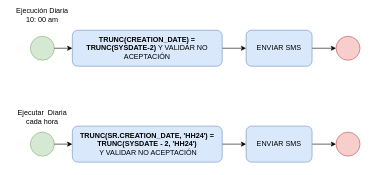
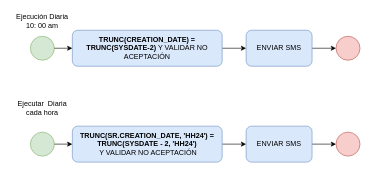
- <mxCell id="6" value="Ejecución Diaria 10: 00 am" style="text;html=1;strokeColor=none;fillColor=none;align=center;verticalAlign=middle;whiteSpace=wrap;rounded=0;" vertex="1" parent="1"><mxGeometry x="20" y="10" width="100" height="30" as="geometry" /></mxCell>
+ <mxCell id="6" value="Ejecución Diaria 10: 00 am" style="text;html=1;strokeColor=none;fillColor=none;align=center;verticalAlign=middle;whiteSpace=wrap;rounded=0;" vertex="1" parent="1"><mxGeometry x="20" y="20" width="100" height="30" as="geometry" /></mxCell>
- <mxCell id="10" value="Ejecutar&amp;nbsp; Diaria cada hora" style="text;html=1;strokeColor=none;fillColor=none;align=center;verticalAlign=middle;whiteSpace=wrap;rounded=0;" vertex="1" parent="1"><mxGeometry x="20" y="180" width="100" height="30" as="geometry" /></mxCell>
+ <mxCell id="10" value="Ejecutar&amp;nbsp; Diaria cada hora" style="text;html=1;strokeColor=none;fillColor=none;align=center;verticalAlign=middle;whiteSpace=wrap;rounded=0;" vertex="1" parent="1"><mxGeometry x="20" y="165" width="100" height="30" as="geometry" /></mxCell>
